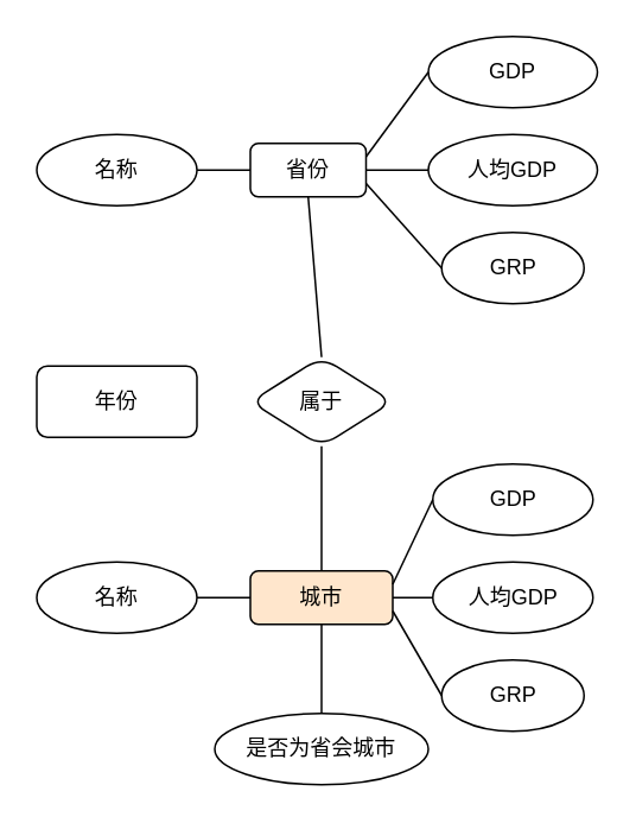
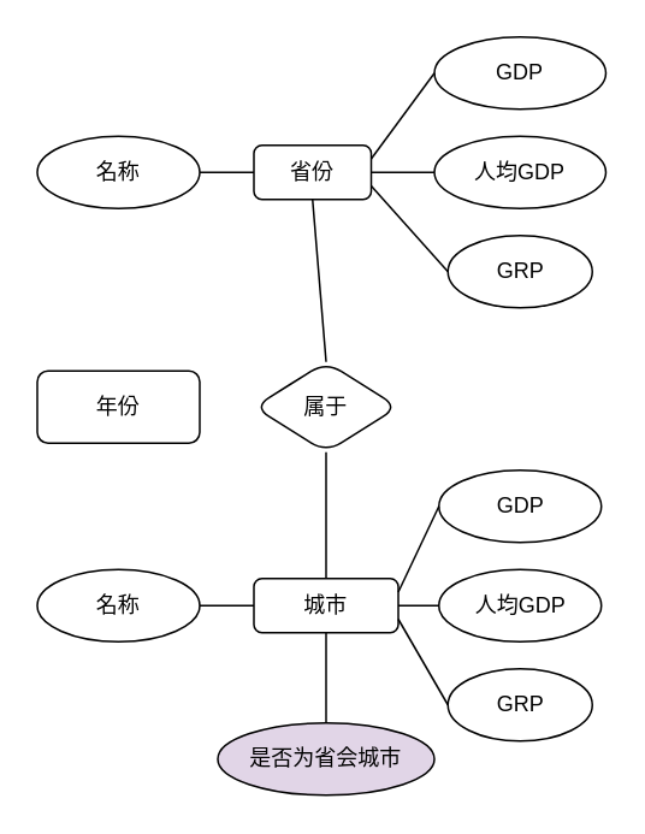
- <mxCell id="3" value="城市" style="rounded=1;whiteSpace=wrap;html=1;fillColor=#ffe6cc;" parent="1" vertex="1"><mxGeometry x="140" y="320" width="80" height="30" as="geometry" /></mxCell>
+ <mxCell id="3" value="城市" style="rounded=1;whiteSpace=wrap;html=1;" parent="1" vertex="1"><mxGeometry x="140" y="320" width="80" height="30" as="geometry" /></mxCell>
- <mxCell id="4" value="是否为省会城市" style="ellipse;whiteSpace=wrap;html=1;rounded=1;" parent="1" vertex="1"><mxGeometry x="120" y="400" width="120" height="40" as="geometry" /></mxCell>
+ <mxCell id="4" value="是否为省会城市" style="ellipse;whiteSpace=wrap;html=1;rounded=1;fillColor=#e1d5e7;" parent="1" vertex="1"><mxGeometry x="120" y="400" width="120" height="40" as="geometry" /></mxCell>
